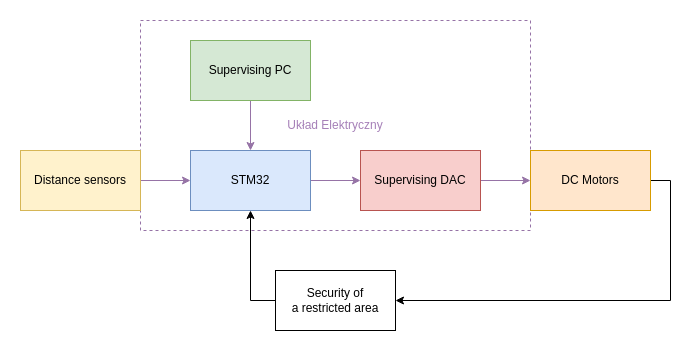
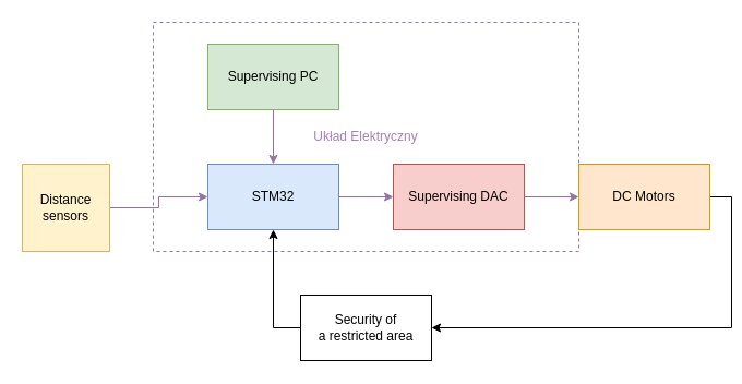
- <mxCell id="4" value="Distance sensors" style="rounded=0;whiteSpace=wrap;html=1;fillColor=#fff2cc;strokeColor=#d6b656;" parent="1" vertex="1"><mxGeometry x="20" y="150" width="120" height="60" as="geometry" /></mxCell>
+ <mxCell id="4" value="Distance sensors" style="rounded=0;whiteSpace=wrap;html=1;fillColor=#fff2cc;strokeColor=#d6b656;" parent="1" vertex="1"><mxGeometry x="20" y="150" width="80" height="80" as="geometry" /></mxCell>
